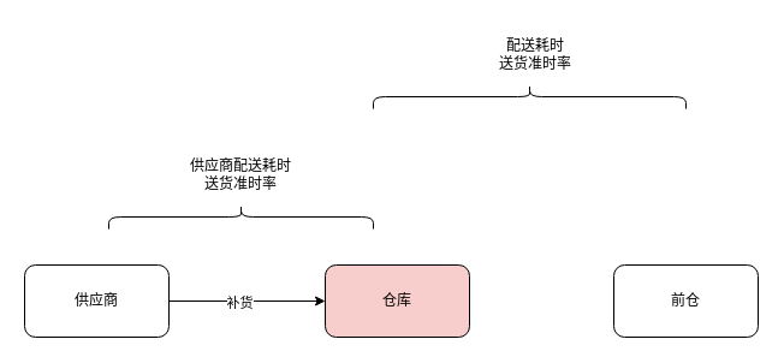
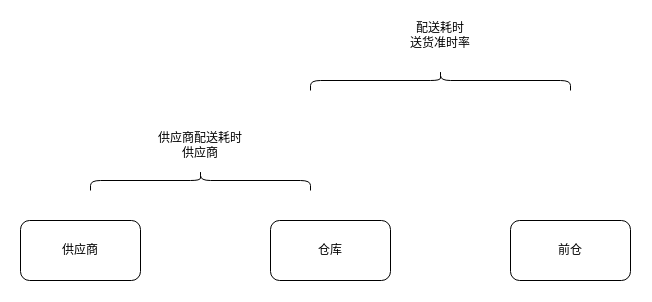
- <mxCell id="10" value="&lt;div data-lake_diagram_content_editor_data=&quot;true&quot;&gt;配送耗时&lt;div&gt;送货准时率&lt;/div&gt;&lt;/div&gt;" style="text;html=1;align=center;verticalAlign=middle;whiteSpace=wrap;rounded=0;" vertex="1" parent="1"><mxGeometry x="395" y="30" width="100" height="30" as="geometry" /></mxCell>
+ <mxCell id="10" value="&lt;div data-lake_diagram_content_editor_data=&quot;true&quot;&gt;配送耗时&lt;div&gt;送货准时率&lt;/div&gt;&lt;/div&gt;" style="text;html=1;align=center;verticalAlign=middle;whiteSpace=wrap;rounded=0;" vertex="1" parent="1"><mxGeometry x="390" y="20" width="100" height="30" as="geometry" /></mxCell>
- <mxCell id="9" value="&lt;div data-lake_diagram_content_editor_data=&quot;true&quot;&gt;供应商配送耗时&lt;/div&gt;&lt;span style=&quot;background-color: initial;&quot;&gt;送货准时率&lt;/span&gt;" style="text;html=1;align=center;verticalAlign=middle;whiteSpace=wrap;rounded=0;" vertex="1" parent="1"><mxGeometry x="135" y="130" width="130" height="30" as="geometry" /></mxCell>
+ <mxCell id="9" value="&lt;div data-lake_diagram_content_editor_data=&quot;true&quot;&gt;供应商配送耗时&lt;/div&gt;&lt;span style=&quot;background-color: initial;&quot;&gt;供应商&lt;/span&gt;" style="text;html=1;align=center;verticalAlign=middle;whiteSpace=wrap;rounded=0;" vertex="1" parent="1"><mxGeometry x="135" y="130" width="130" height="30" as="geometry" /></mxCell>
- <mxCell id="3" style="edgeStyle=orthogonalEdgeStyle;rounded=0;orthogonalLoop=1;jettySize=auto;html=1;exitX=1;exitY=0.5;exitDx=0;exitDy=0;entryX=0;entryY=0.5;entryDx=0;entryDy=0;" edge="1" parent="1" source="5" target="6"><mxGeometry relative="1" as="geometry" /></mxCell>
- <mxCell id="4" value="补货" style="edgeLabel;html=1;align=center;verticalAlign=middle;resizable=0;points=[];" vertex="1" connectable="0" parent="3"><mxGeometry x="-0.108" y="-1" relative="1" as="geometry"><mxPoint as="offset" /></mxGeometry></mxCell>
- <mxCell id="6" value="仓库" style="rounded=1;whiteSpace=wrap;html=1;fillColor=#f8cecc;" vertex="1" parent="1"><mxGeometry x="270" y="220" width="120" height="60" as="geometry" /></mxCell>
+ <mxCell id="6" value="仓库" style="rounded=1;whiteSpace=wrap;html=1;" vertex="1" parent="1"><mxGeometry x="270" y="220" width="120" height="60" as="geometry" /></mxCell>
